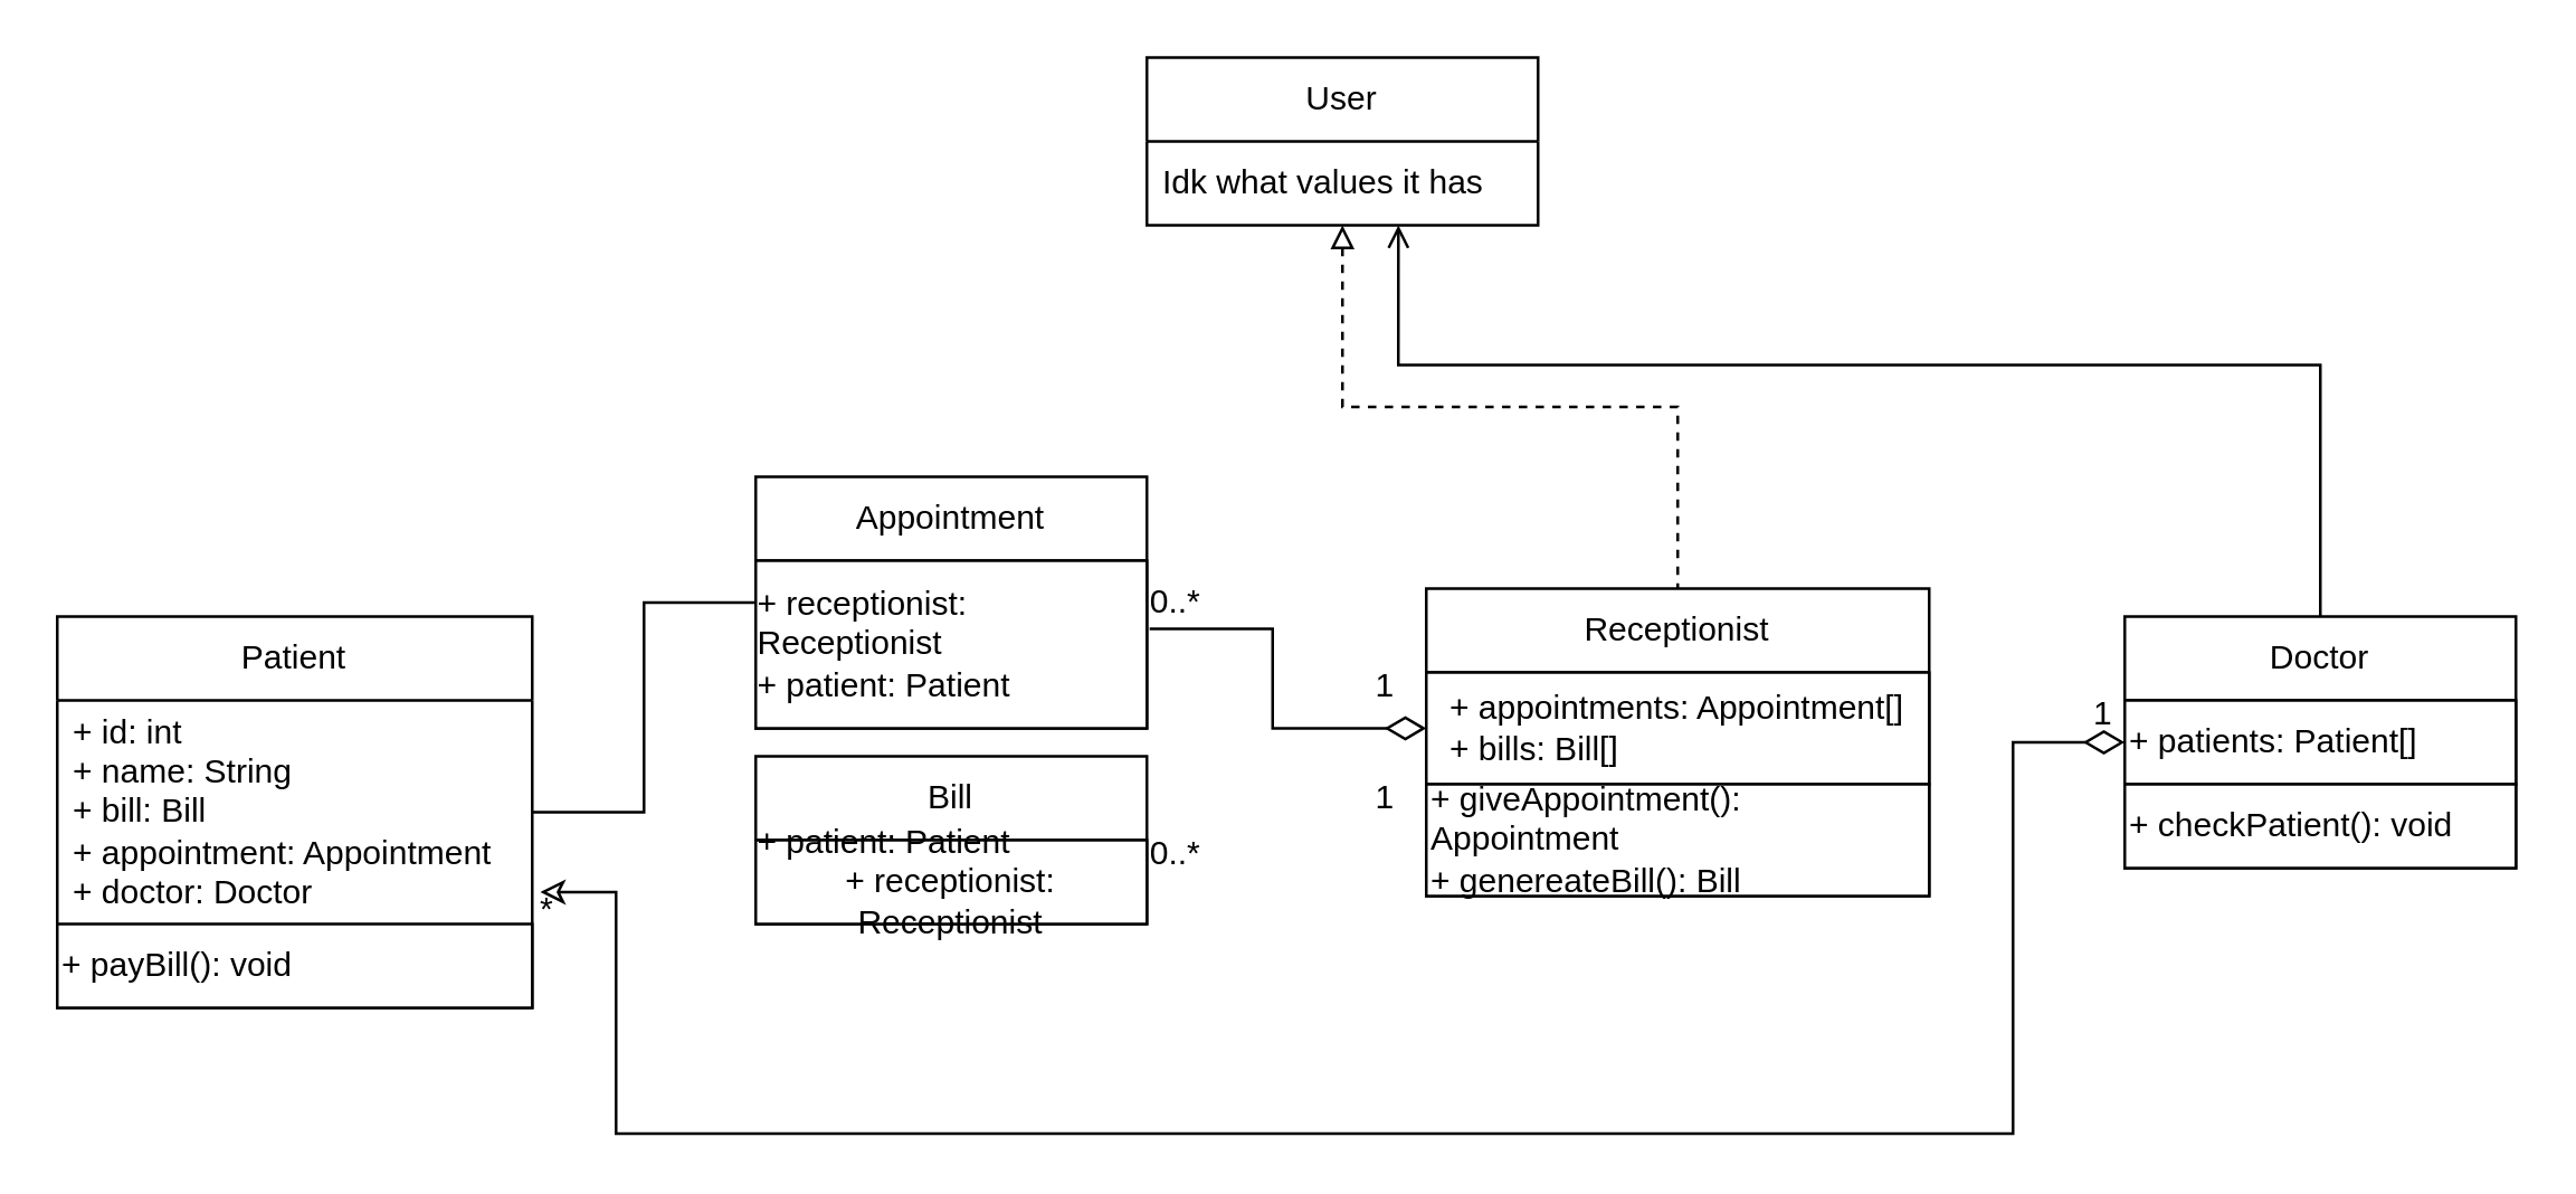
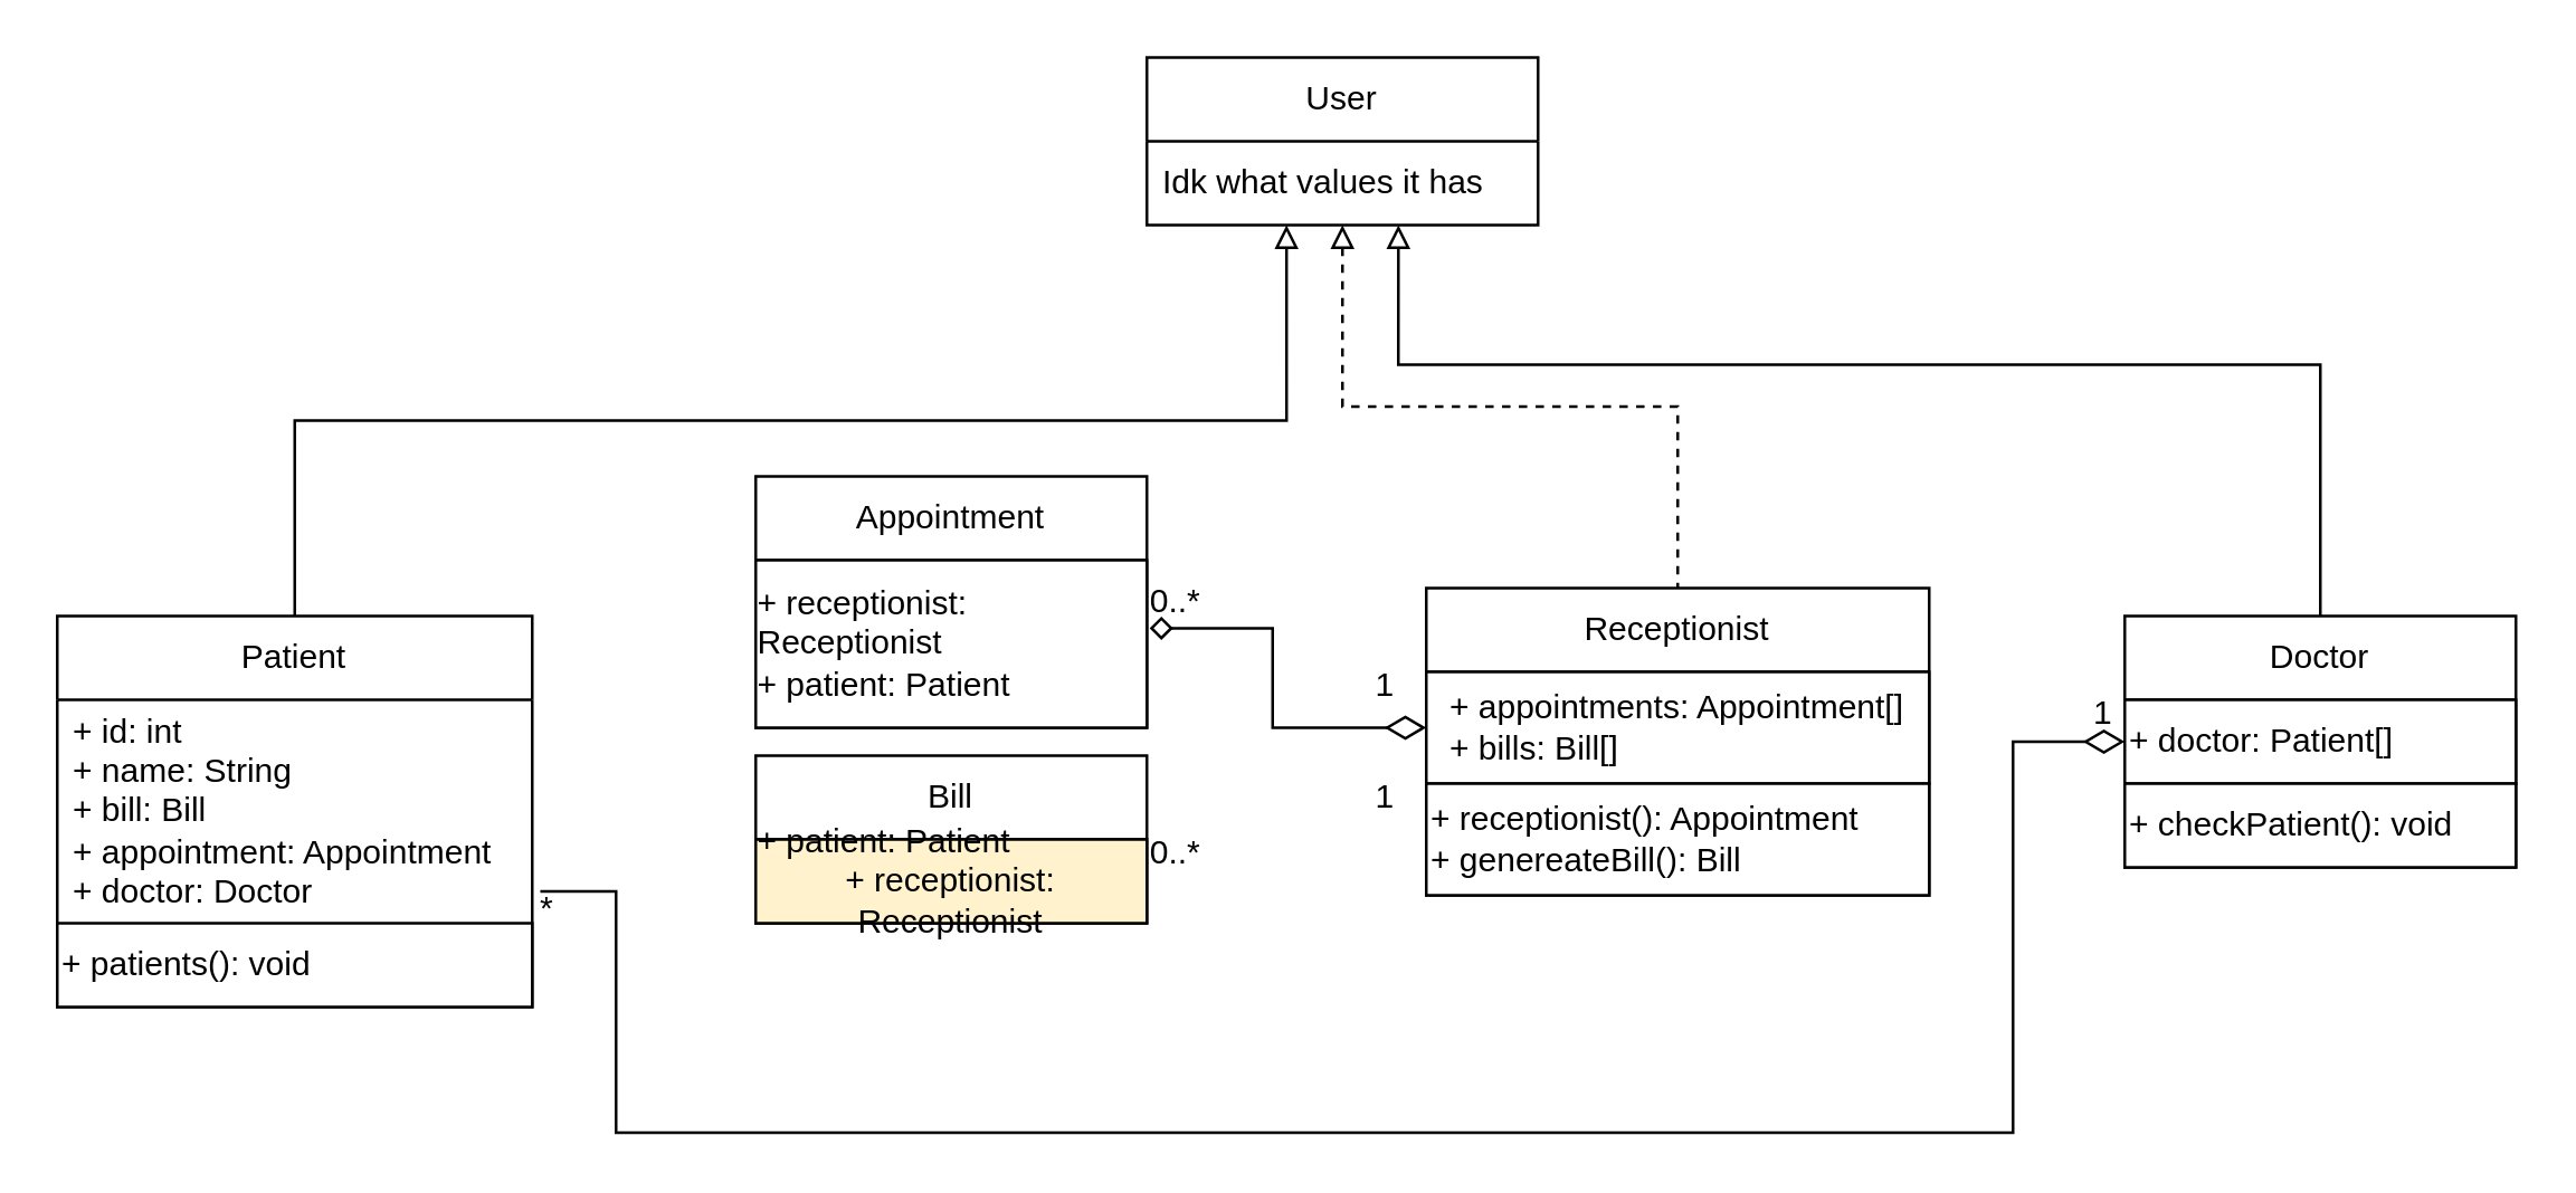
- <mxCell id="21" style="edgeStyle=orthogonalEdgeStyle;rounded=0;orthogonalLoop=1;jettySize=auto;html=1;exitX=0.5;exitY=0;exitDx=0;exitDy=0;entryX=0.643;entryY=1;entryDx=0;entryDy=0;entryPerimeter=0;endArrow=open;endFill=0;" parent="1" source="14" target="20" edge="1"><mxGeometry relative="1" as="geometry"><Array as="points"><mxPoint x="830" y="130" /><mxPoint x="500" y="130" /></Array></mxGeometry></mxCell>
+ <mxCell id="21" style="edgeStyle=orthogonalEdgeStyle;rounded=0;orthogonalLoop=1;jettySize=auto;html=1;exitX=0.5;exitY=0;exitDx=0;exitDy=0;entryX=0.643;entryY=1;entryDx=0;entryDy=0;entryPerimeter=0;endArrow=block;endFill=0;" parent="1" source="14" target="20" edge="1"><mxGeometry relative="1" as="geometry"><Array as="points"><mxPoint x="830" y="130" /><mxPoint x="500" y="130" /></Array></mxGeometry></mxCell>
+ <mxCell id="22" style="edgeStyle=orthogonalEdgeStyle;rounded=0;orthogonalLoop=1;jettySize=auto;html=1;exitX=0.5;exitY=0;exitDx=0;exitDy=0;entryX=0.357;entryY=1;entryDx=0;entryDy=0;entryPerimeter=0;endArrow=block;endFill=0;" parent="1" source="2" target="20" edge="1"><mxGeometry relative="1" as="geometry" /></mxCell>
- <mxCell id="12" style="edgeStyle=orthogonalEdgeStyle;rounded=0;orthogonalLoop=1;jettySize=auto;html=1;entryX=1.007;entryY=0.406;entryDx=0;entryDy=0;entryPerimeter=0;startArrow=diamondThin;startFill=0;endArrow=none;endFill=0;startSize=12;" parent="1" source="8" target="11" edge="1"><mxGeometry relative="1" as="geometry" /></mxCell>
+ <mxCell id="12" style="edgeStyle=orthogonalEdgeStyle;rounded=0;orthogonalLoop=1;jettySize=auto;html=1;entryX=1.007;entryY=0.406;entryDx=0;entryDy=0;entryPerimeter=0;startArrow=diamondThin;startFill=0;endArrow=diamond;endFill=0;startSize=12;" parent="1" source="8" target="11" edge="1"><mxGeometry relative="1" as="geometry" /></mxCell>
- <mxCell id="13" style="edgeStyle=orthogonalEdgeStyle;rounded=0;orthogonalLoop=1;jettySize=auto;html=1;entryX=1;entryY=0.5;entryDx=0;entryDy=0;endArrow=none;endFill=0;" parent="1" source="10" target="3" edge="1"><mxGeometry relative="1" as="geometry"><mxPoint x="194" y="290" as="targetPoint" /></mxGeometry></mxCell>
- <mxCell id="15" value="&lt;div&gt;+ patients: Patient[]&lt;/div&gt;" style="rounded=0;whiteSpace=wrap;html=1;align=left;" parent="14" vertex="1"><mxGeometry y="30" width="140" height="30" as="geometry" /></mxCell>
+ <mxCell id="15" value="&lt;div&gt;+ doctor: Patient[]&lt;/div&gt;" style="rounded=0;whiteSpace=wrap;html=1;align=left;" parent="14" vertex="1"><mxGeometry y="30" width="140" height="30" as="geometry" /></mxCell>
- <mxCell id="9" value="&lt;div align=&quot;left&quot;&gt;+ giveAppointment(): Appointment&lt;/div&gt;&lt;div align=&quot;left&quot;&gt;+ genereateBill(): Bill&lt;/div&gt;" style="whiteSpace=wrap;html=1;align=left;rounded=0;" parent="7" vertex="1"><mxGeometry y="70" width="180" height="40" as="geometry" /></mxCell>
+ <mxCell id="9" value="&lt;div align=&quot;left&quot;&gt;+ receptionist(): Appointment&lt;/div&gt;&lt;div align=&quot;left&quot;&gt;+ genereateBill(): Bill&lt;/div&gt;" style="whiteSpace=wrap;html=1;align=left;rounded=0;" parent="7" vertex="1"><mxGeometry y="70" width="180" height="40" as="geometry" /></mxCell>
- <mxCell id="6" value="&lt;div align=&quot;left&quot;&gt;+ patient: Patient&lt;br&gt;&lt;/div&gt;&lt;div&gt;+ receptionist: Receptionist&lt;/div&gt;" style="whiteSpace=wrap;html=1;rounded=0;" parent="5" vertex="1"><mxGeometry y="30" width="140" height="30" as="geometry" /></mxCell>
+ <mxCell id="6" value="&lt;div align=&quot;left&quot;&gt;+ patient: Patient&lt;br&gt;&lt;/div&gt;&lt;div&gt;+ receptionist: Receptionist&lt;/div&gt;" style="whiteSpace=wrap;html=1;rounded=0;fillColor=#fff2cc;" parent="5" vertex="1"><mxGeometry y="30" width="140" height="30" as="geometry" /></mxCell>
- <mxCell id="17" style="edgeStyle=orthogonalEdgeStyle;rounded=0;orthogonalLoop=1;jettySize=auto;html=1;exitX=0;exitY=0.5;exitDx=0;exitDy=0;entryX=1.017;entryY=0.857;entryDx=0;entryDy=0;entryPerimeter=0;endArrow=classic;endFill=0;startArrow=diamondThin;startFill=0;startSize=12;" parent="1" source="14" target="3" edge="1"><mxGeometry relative="1" as="geometry"><Array as="points"><mxPoint x="720" y="265" /><mxPoint x="720" y="405" /><mxPoint x="220" y="405" /><mxPoint x="220" y="319" /></Array></mxGeometry></mxCell>
+ <mxCell id="17" style="edgeStyle=orthogonalEdgeStyle;rounded=0;orthogonalLoop=1;jettySize=auto;html=1;exitX=0;exitY=0.5;exitDx=0;exitDy=0;entryX=1.017;entryY=0.857;entryDx=0;entryDy=0;entryPerimeter=0;endArrow=none;endFill=0;startArrow=diamondThin;startFill=0;startSize=12;" parent="1" source="14" target="3" edge="1"><mxGeometry relative="1" as="geometry"><Array as="points"><mxPoint x="720" y="265" /><mxPoint x="720" y="405" /><mxPoint x="220" y="405" /><mxPoint x="220" y="319" /></Array></mxGeometry></mxCell>
- <mxCell id="4" value="&lt;div align=&quot;left&quot;&gt;+ payBill(): void&lt;br&gt;&lt;/div&gt;" style="rounded=0;whiteSpace=wrap;html=1;align=left;" parent="2" vertex="1"><mxGeometry y="110" width="170" height="30" as="geometry" /></mxCell>
+ <mxCell id="4" value="&lt;div align=&quot;left&quot;&gt;+ patients(): void&lt;br&gt;&lt;/div&gt;" style="rounded=0;whiteSpace=wrap;html=1;align=left;" parent="2" vertex="1"><mxGeometry y="110" width="170" height="30" as="geometry" /></mxCell>
